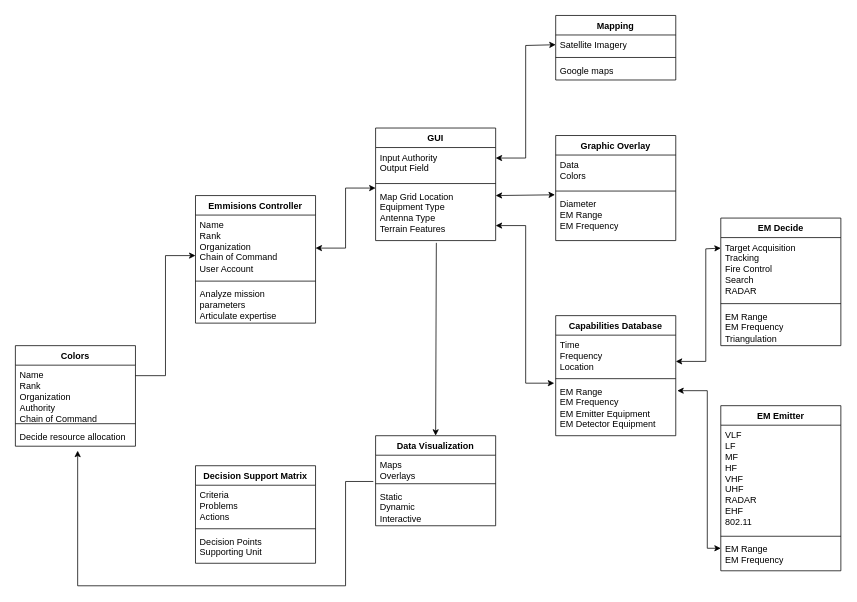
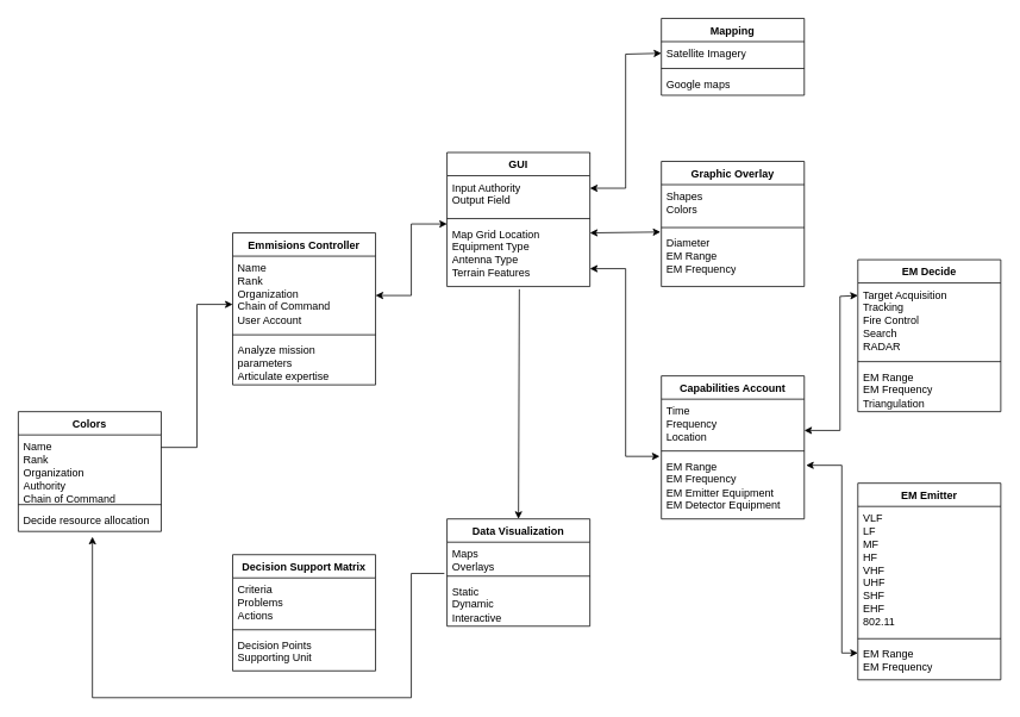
- <mxCell id="27" value="Data&lt;br&gt;Colors" style="text;strokeColor=none;fillColor=none;align=left;verticalAlign=top;spacingLeft=4;spacingRight=4;overflow=hidden;rotatable=0;points=[[0,0.5],[1,0.5]];portConstraint=eastwest;whiteSpace=wrap;html=1;" parent="26" vertex="1"><mxGeometry y="26" width="160" height="44" as="geometry" /></mxCell>
+ <mxCell id="27" value="Shapes&lt;br&gt;Colors" style="text;strokeColor=none;fillColor=none;align=left;verticalAlign=top;spacingLeft=4;spacingRight=4;overflow=hidden;rotatable=0;points=[[0,0.5],[1,0.5]];portConstraint=eastwest;whiteSpace=wrap;html=1;" parent="26" vertex="1"><mxGeometry y="26" width="160" height="44" as="geometry" /></mxCell>
- <mxCell id="14" value="Capabilities Database" style="swimlane;fontStyle=1;align=center;verticalAlign=top;childLayout=stackLayout;horizontal=1;startSize=26;horizontalStack=0;resizeParent=1;resizeParentMax=0;resizeLast=0;collapsible=1;marginBottom=0;whiteSpace=wrap;html=1;" parent="1" vertex="1"><mxGeometry x="740" y="420" width="160" height="160" as="geometry" /></mxCell>
+ <mxCell id="14" value="Capabilities Account" style="swimlane;fontStyle=1;align=center;verticalAlign=top;childLayout=stackLayout;horizontal=1;startSize=26;horizontalStack=0;resizeParent=1;resizeParentMax=0;resizeLast=0;collapsible=1;marginBottom=0;whiteSpace=wrap;html=1;" parent="1" vertex="1"><mxGeometry x="740" y="420" width="160" height="160" as="geometry" /></mxCell>
- <mxCell id="3" value="VLF&lt;br&gt;LF&lt;br&gt;MF&lt;br&gt;HF&lt;br&gt;VHF&lt;br&gt;UHF&lt;br&gt;RADAR&lt;br&gt;EHF&lt;br&gt;802.11" style="text;strokeColor=none;fillColor=none;align=left;verticalAlign=top;spacingLeft=4;spacingRight=4;overflow=hidden;rotatable=0;points=[[0,0.5],[1,0.5]];portConstraint=eastwest;whiteSpace=wrap;html=1;" parent="2" vertex="1"><mxGeometry y="26" width="160" height="144" as="geometry" /></mxCell>
+ <mxCell id="3" value="VLF&lt;br&gt;LF&lt;br&gt;MF&lt;br&gt;HF&lt;br&gt;VHF&lt;br&gt;UHF&lt;br&gt;SHF&lt;br&gt;EHF&lt;br&gt;802.11" style="text;strokeColor=none;fillColor=none;align=left;verticalAlign=top;spacingLeft=4;spacingRight=4;overflow=hidden;rotatable=0;points=[[0,0.5],[1,0.5]];portConstraint=eastwest;whiteSpace=wrap;html=1;" parent="2" vertex="1"><mxGeometry y="26" width="160" height="144" as="geometry" /></mxCell>
